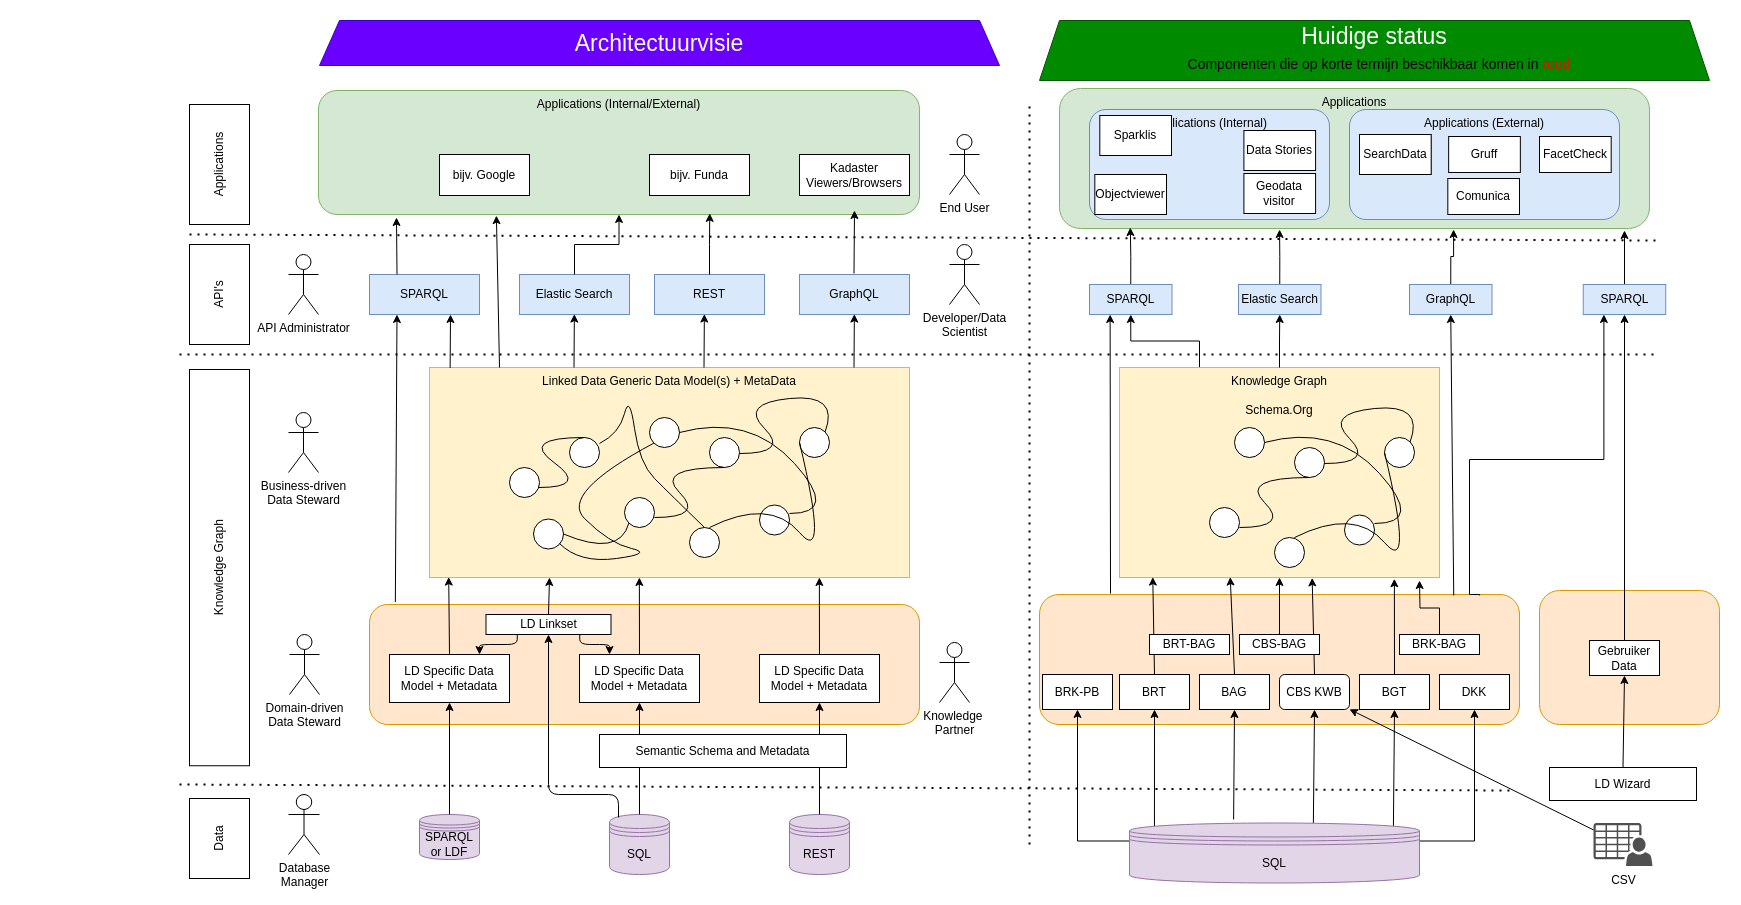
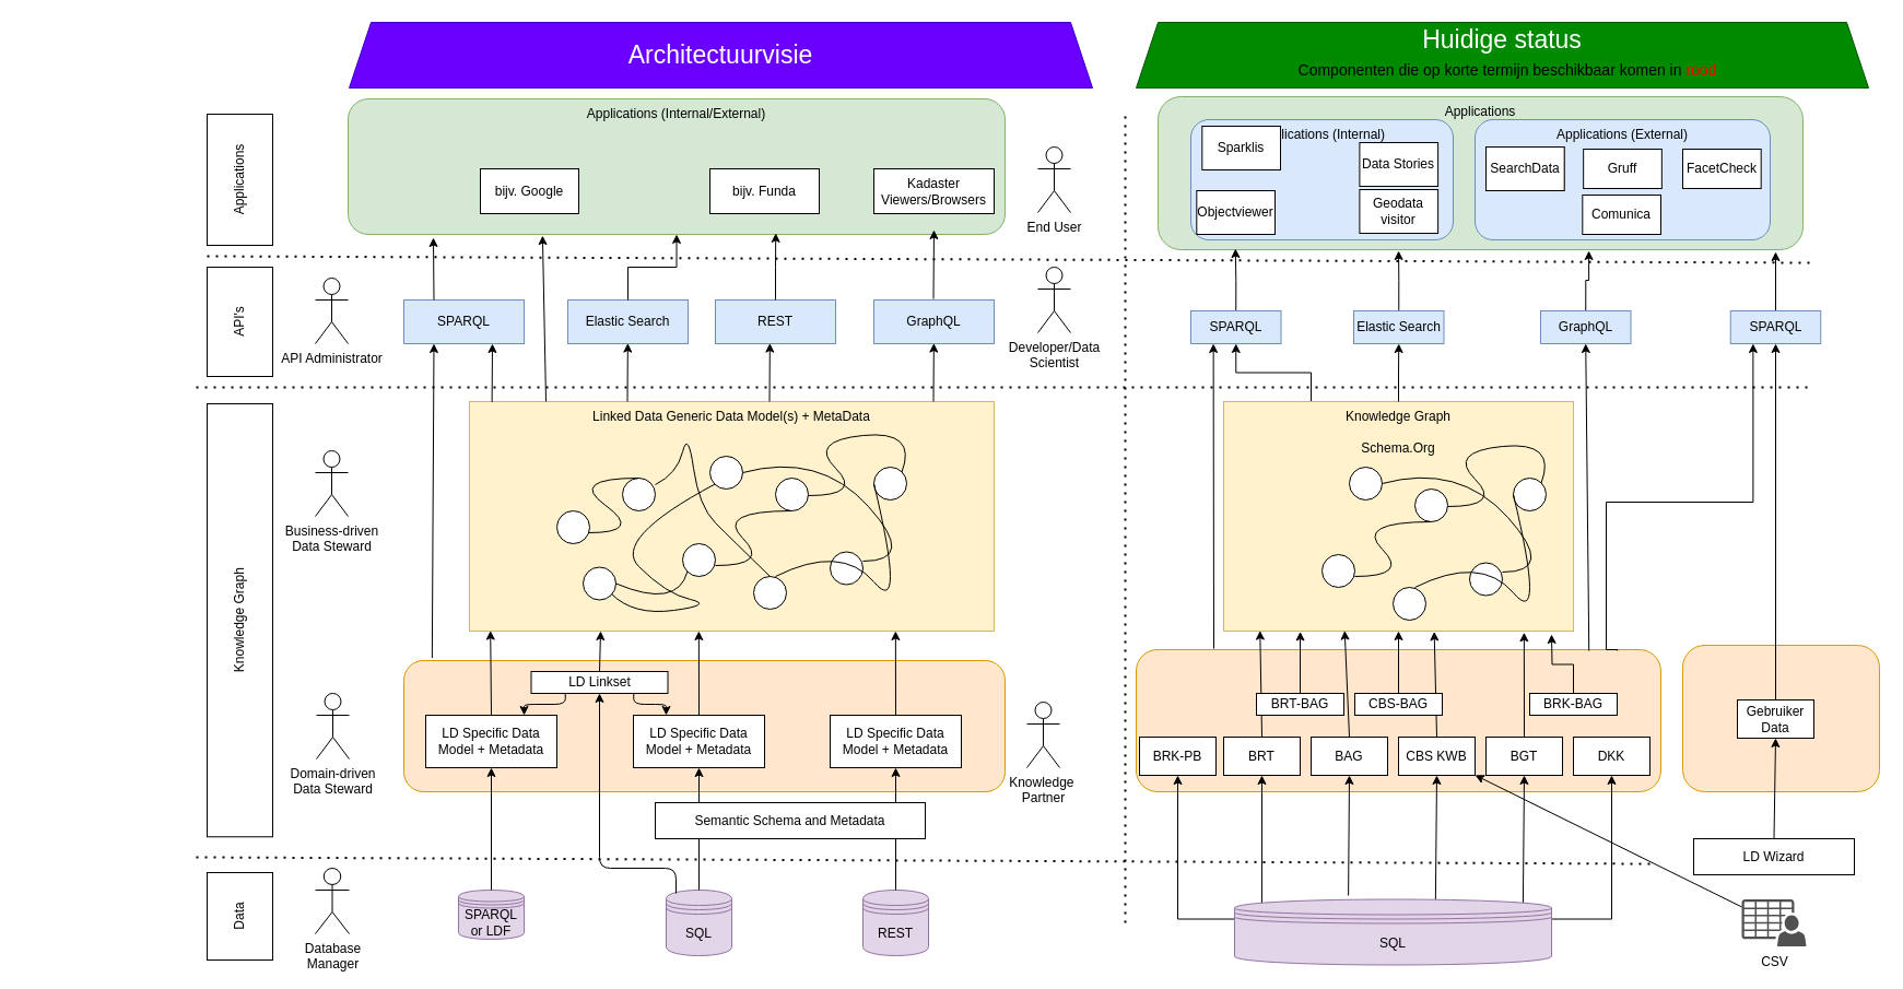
- <mxCell id="68" value="&lt;font style=&quot;font-size: 23px&quot;&gt;Architectuurvisie&lt;/font&gt;" style="shape=trapezoid;perimeter=trapezoidPerimeter;whiteSpace=wrap;html=1;fixedSize=1;fillColor=#6a00ff;strokeColor=#3700CC;fontColor=#ffffff;" parent="1" vertex="1"><mxGeometry x="319" y="20" width="680" height="45" as="geometry" /></mxCell>
+ <mxCell id="68" value="&lt;font style=&quot;font-size: 23px&quot;&gt;Architectuurvisie&lt;/font&gt;" style="shape=trapezoid;perimeter=trapezoidPerimeter;whiteSpace=wrap;html=1;fixedSize=1;fillColor=#6a00ff;strokeColor=#3700CC;fontColor=#ffffff;" parent="1" vertex="1"><mxGeometry x="319" y="20" width="680" height="60" as="geometry" /></mxCell>
+ <mxCell id="100" style="edgeStyle=orthogonalEdgeStyle;rounded=0;orthogonalLoop=1;jettySize=auto;html=1;exitX=0.5;exitY=0;exitDx=0;exitDy=0;entryX=0.219;entryY=1.002;entryDx=0;entryDy=0;entryPerimeter=0;" parent="70" source="101" target="88" edge="1"><mxGeometry relative="1" as="geometry"><mxPoint x="1189" y="584" as="targetPoint" /></mxGeometry></mxCell>
- <mxCell id="81" value="CBS KWB" style="whiteSpace=wrap;html=1;rounded=1;" parent="70" vertex="1"><mxGeometry x="1279" y="674" width="70" height="35" as="geometry" /></mxCell>
+ <mxCell id="81" value="CBS KWB" style="rounded=0;whiteSpace=wrap;html=1;" parent="70" vertex="1"><mxGeometry x="1279" y="674" width="70" height="35" as="geometry" /></mxCell>
